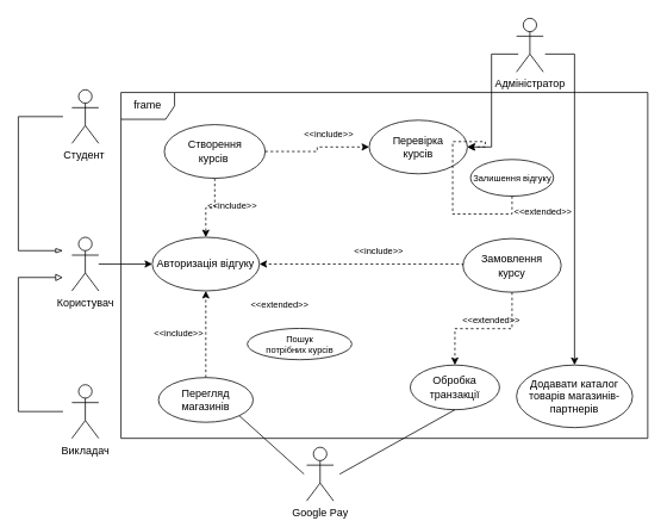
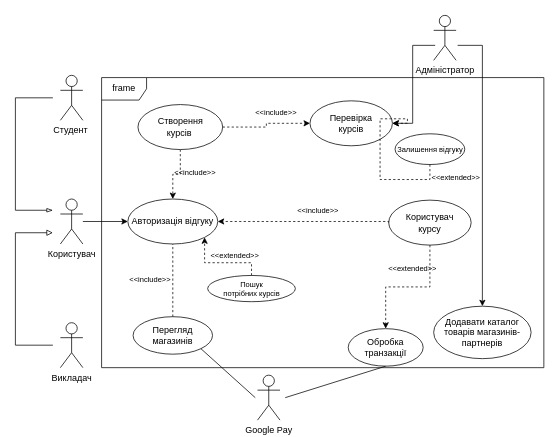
- <mxCell id="18" value="Замовлення &lt;br&gt;курсу" style="ellipse;whiteSpace=wrap;html=1;" parent="1" vertex="1"><mxGeometry x="518" y="266.5" width="110" height="60" as="geometry" /></mxCell>
+ <mxCell id="18" value="Користувач &lt;br&gt;курсу" style="ellipse;whiteSpace=wrap;html=1;" parent="1" vertex="1"><mxGeometry x="518" y="266.5" width="110" height="60" as="geometry" /></mxCell>
- <mxCell id="15" style="edgeStyle=orthogonalEdgeStyle;rounded=0;orthogonalLoop=1;jettySize=auto;html=1;exitX=0.5;exitY=0;exitDx=0;exitDy=0;entryX=0.5;entryY=1;entryDx=0;entryDy=0;dashed=1;fontSize=10;" parent="1" source="16" target="3" edge="1"><mxGeometry relative="1" as="geometry" /></mxCell>
+ <mxCell id="15" style="edgeStyle=orthogonalEdgeStyle;rounded=0;orthogonalLoop=1;jettySize=auto;html=1;exitX=0.5;exitY=0;exitDx=0;exitDy=0;entryX=0.5;entryY=1;entryDx=0;entryDy=0;dashed=1;fontSize=10;endArrow=none;" parent="1" source="16" target="3" edge="1"><mxGeometry relative="1" as="geometry" /></mxCell>
+ <mxCell id="28" style="edgeStyle=orthogonalEdgeStyle;rounded=0;orthogonalLoop=1;jettySize=auto;html=1;exitX=0.5;exitY=0;exitDx=0;exitDy=0;dashed=1;entryX=1;entryY=1;entryDx=0;entryDy=0;" parent="1" source="26" target="3" edge="1"><mxGeometry relative="1" as="geometry"><mxPoint x="450" y="351.5" as="sourcePoint" /><mxPoint x="419" y="325" as="targetPoint" /><Array as="points"><mxPoint x="335" y="350" /><mxPoint x="273" y="350" /></Array></mxGeometry></mxCell>
- <mxCell id="19" value="Обробка транзакції" style="ellipse;whiteSpace=wrap;html=1;" parent="1" vertex="1"><mxGeometry x="459" y="408" width="100" height="50" as="geometry" /></mxCell>
+ <mxCell id="19" value="Обробка транзакції" style="ellipse;whiteSpace=wrap;html=1;" parent="1" vertex="1"><mxGeometry x="464" y="438" width="100" height="50" as="geometry" /></mxCell>
